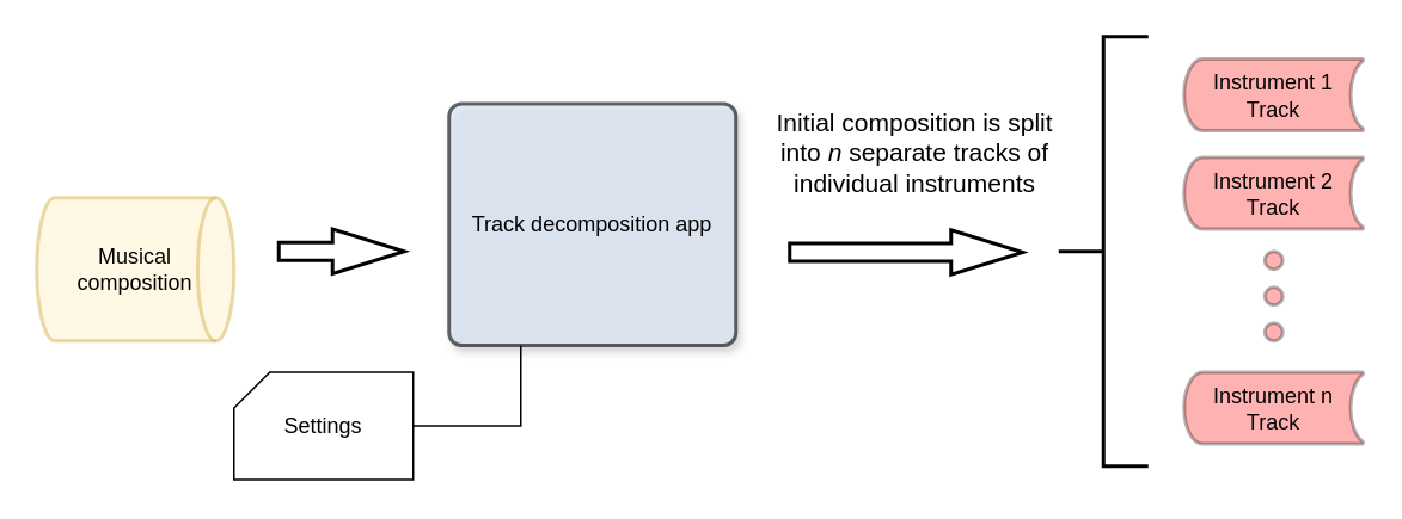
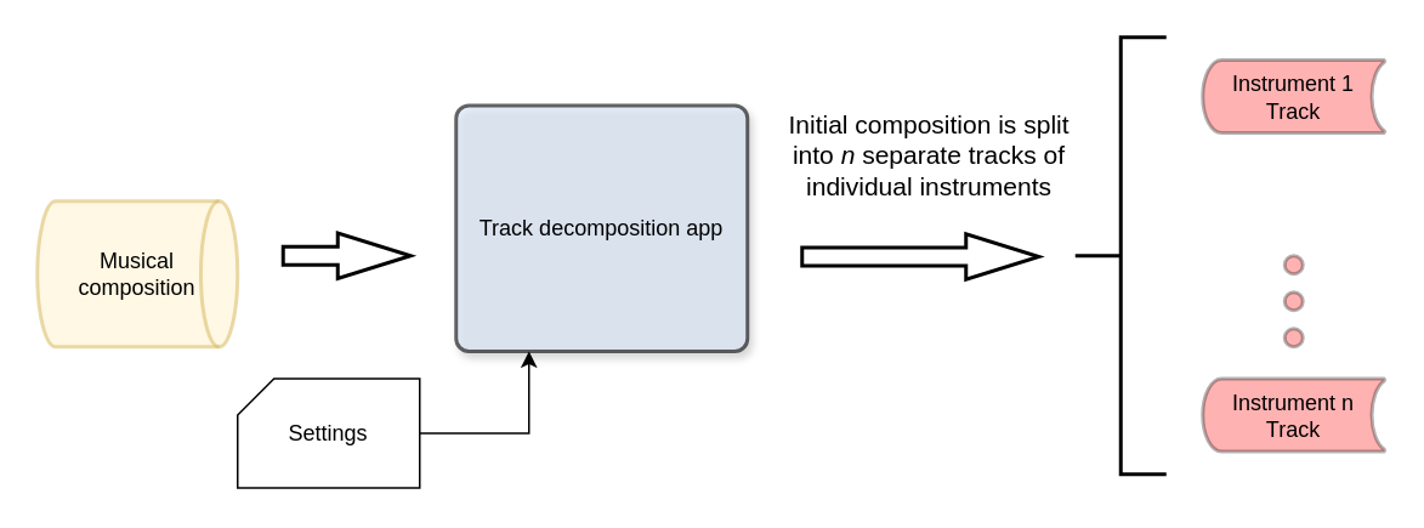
- <mxCell id="10" value="Instrument 2 Track" style="strokeWidth=2;html=1;shape=mxgraph.flowchart.stored_data;whiteSpace=wrap;fillColor=#FF0000;opacity=30;" parent="1" vertex="1"><mxGeometry x="660" y="87.5" width="100" height="40" as="geometry" /></mxCell>
- <mxCell id="4" style="edgeStyle=orthogonalEdgeStyle;rounded=0;orthogonalLoop=1;jettySize=auto;html=1;entryX=0.25;entryY=1;entryDx=0;entryDy=0;endArrow=none;" parent="1" source="5" target="7" edge="1"><mxGeometry relative="1" as="geometry"><mxPoint x="265" y="194" as="targetPoint" /></mxGeometry></mxCell>
+ <mxCell id="4" style="edgeStyle=orthogonalEdgeStyle;rounded=0;orthogonalLoop=1;jettySize=auto;html=1;entryX=0.25;entryY=1;entryDx=0;entryDy=0;" parent="1" source="5" target="7" edge="1"><mxGeometry relative="1" as="geometry"><mxPoint x="265" y="194" as="targetPoint" /></mxGeometry></mxCell>
